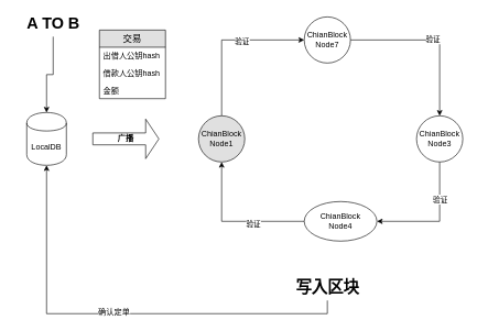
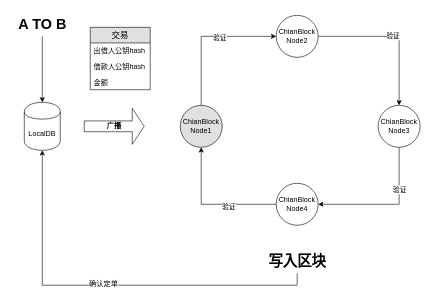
- <mxCell id="16" value="A TO B" style="text;strokeColor=none;fillColor=none;html=1;fontSize=24;fontStyle=1;verticalAlign=middle;align=center;" vertex="1" parent="1"><mxGeometry x="30" y="15" width="100" height="40" as="geometry" /></mxCell>
+ <mxCell id="16" value="A TO B" style="text;strokeColor=none;fillColor=none;html=1;fontSize=24;fontStyle=1;verticalAlign=middle;align=center;" vertex="1" parent="1"><mxGeometry x="20" y="20" width="100" height="40" as="geometry" /></mxCell>
- <mxCell id="13" value="ChianBlock&lt;br&gt;Node7" style="ellipse;whiteSpace=wrap;html=1;aspect=fixed;" vertex="1" parent="1"><mxGeometry x="460" y="25" width="70" height="70" as="geometry" /></mxCell>
+ <mxCell id="13" value="ChianBlock&lt;br&gt;Node2" style="ellipse;whiteSpace=wrap;html=1;aspect=fixed;" vertex="1" parent="1"><mxGeometry x="460" y="25" width="70" height="70" as="geometry" /></mxCell>
- <mxCell id="8" value="ChianBlock&lt;br&gt;Node4" style="ellipse;whiteSpace=wrap;html=1;aspect=fixed;" vertex="1" parent="1"><mxGeometry x="460" y="305" width="110" height="60" as="geometry" /></mxCell>
+ <mxCell id="8" value="ChianBlock&lt;br&gt;Node4" style="ellipse;whiteSpace=wrap;html=1;aspect=fixed;" vertex="1" parent="1"><mxGeometry x="460" y="305" width="70" height="70" as="geometry" /></mxCell>
